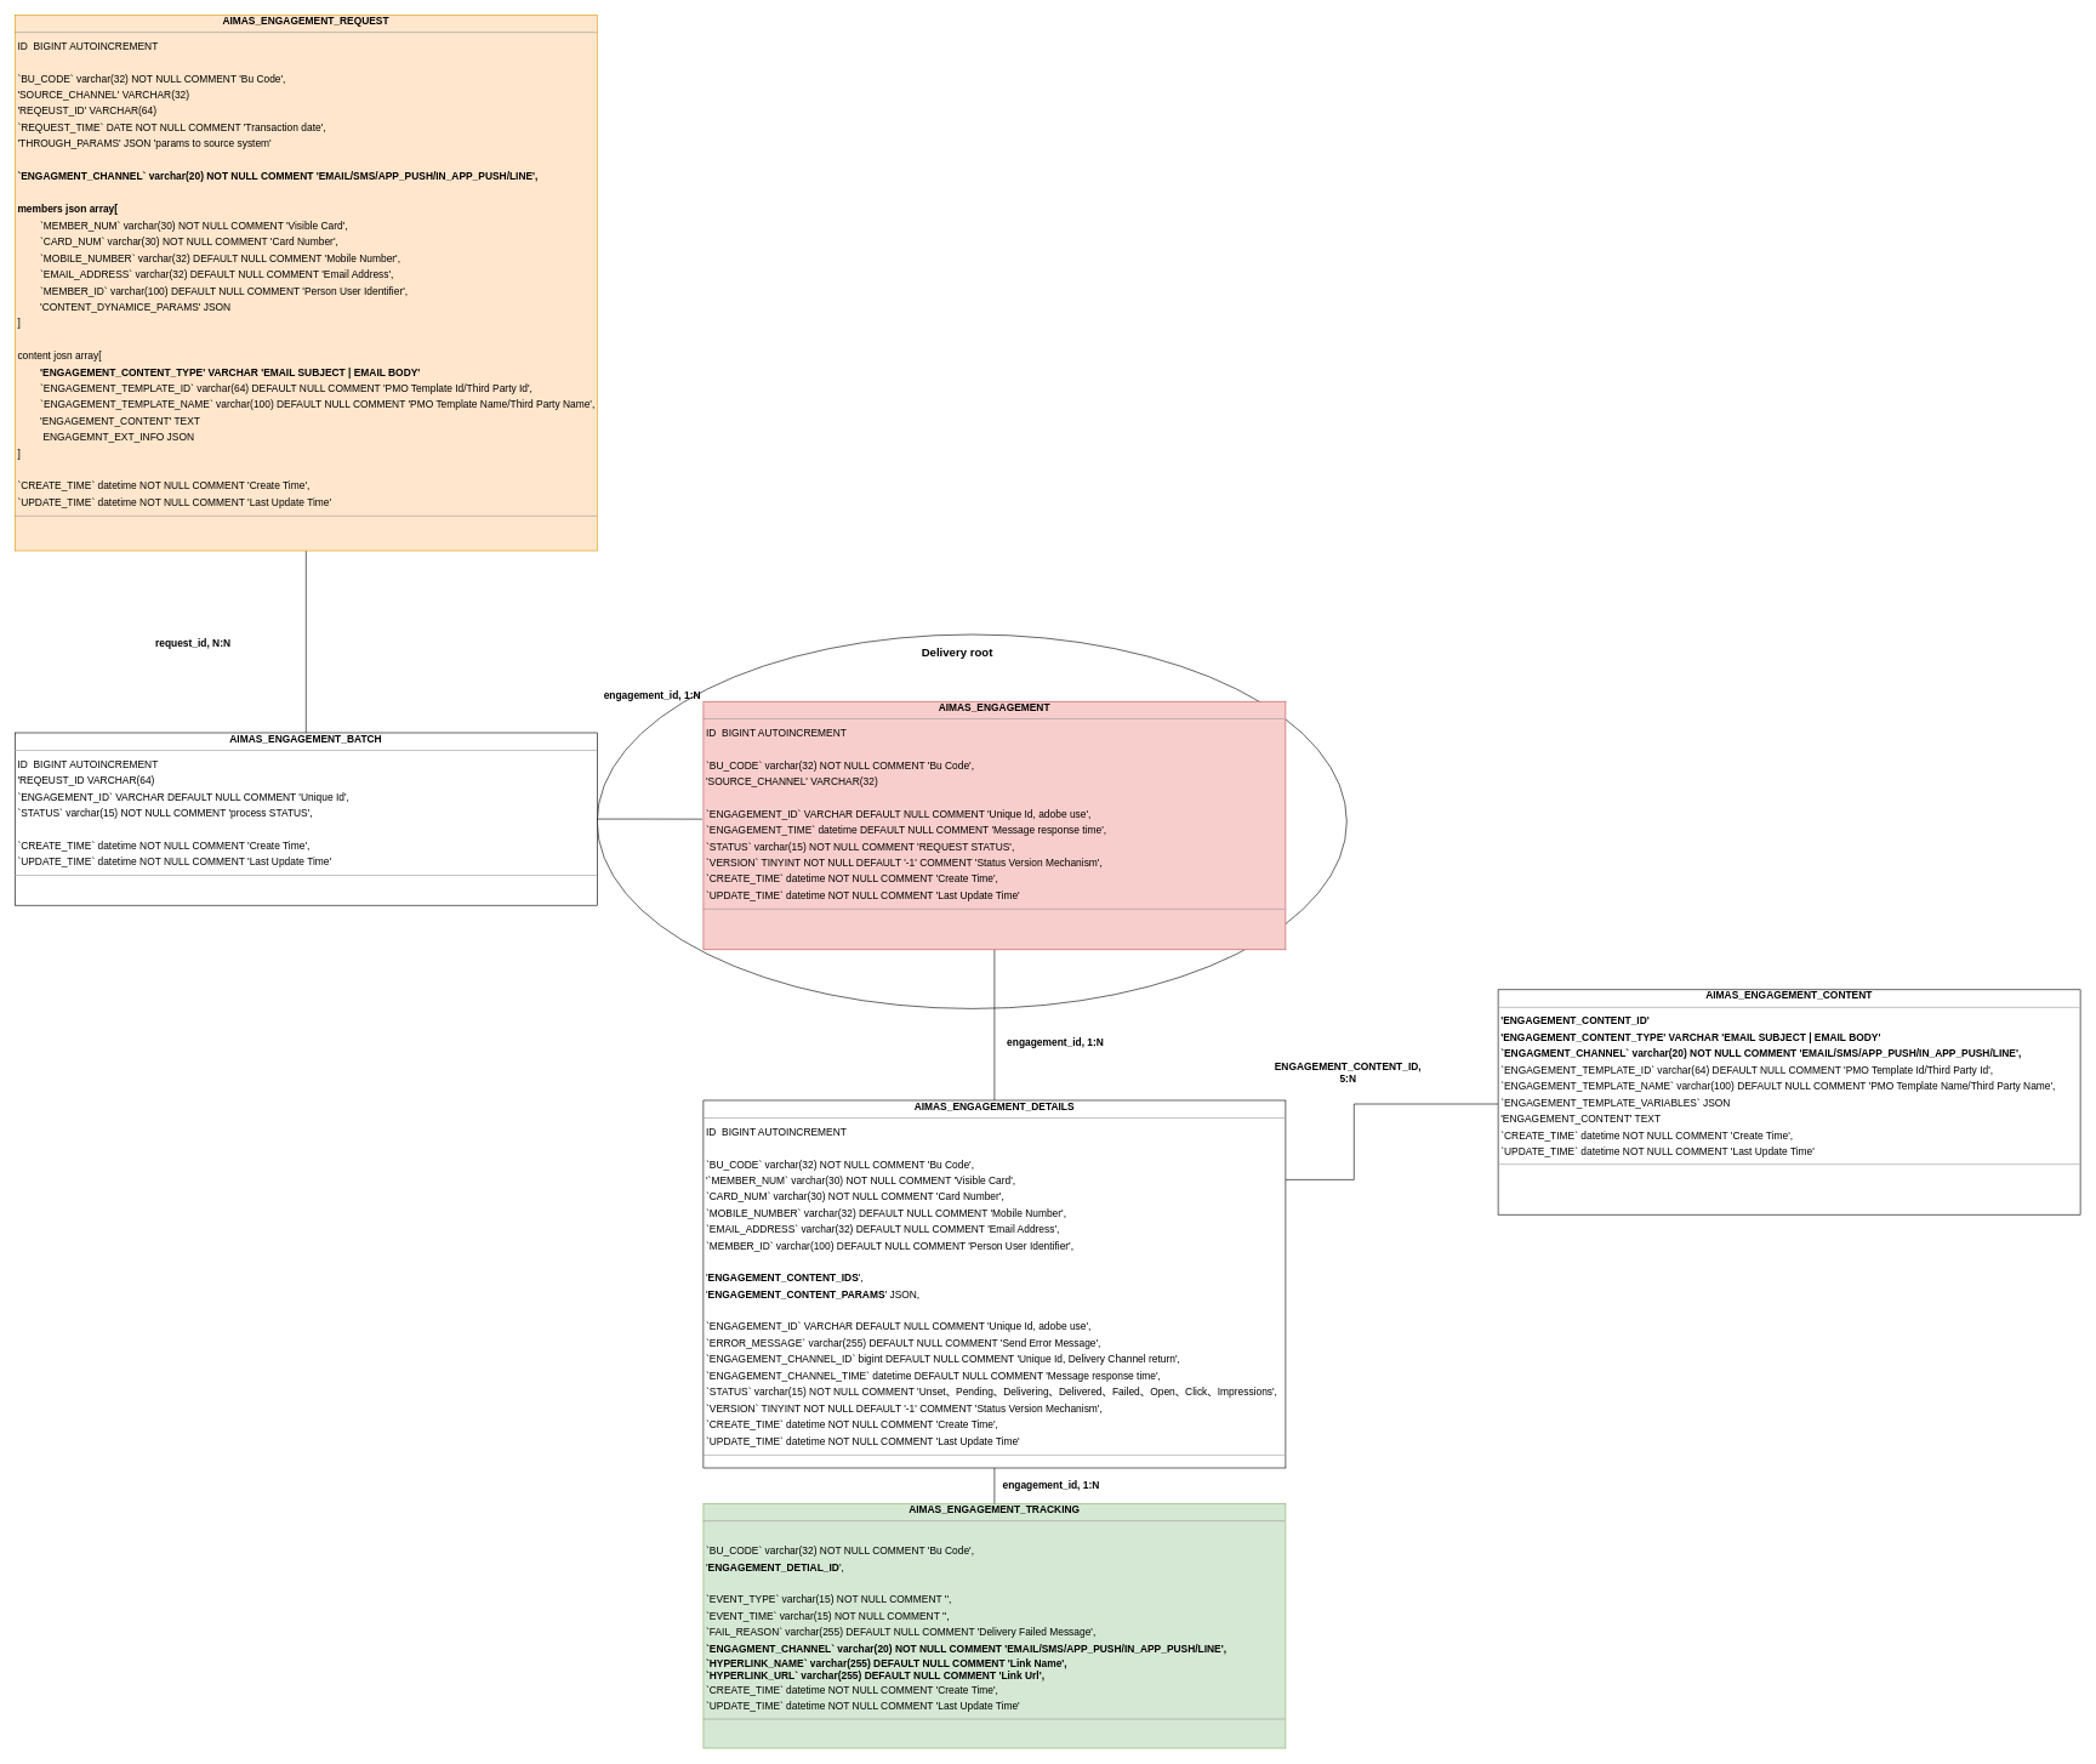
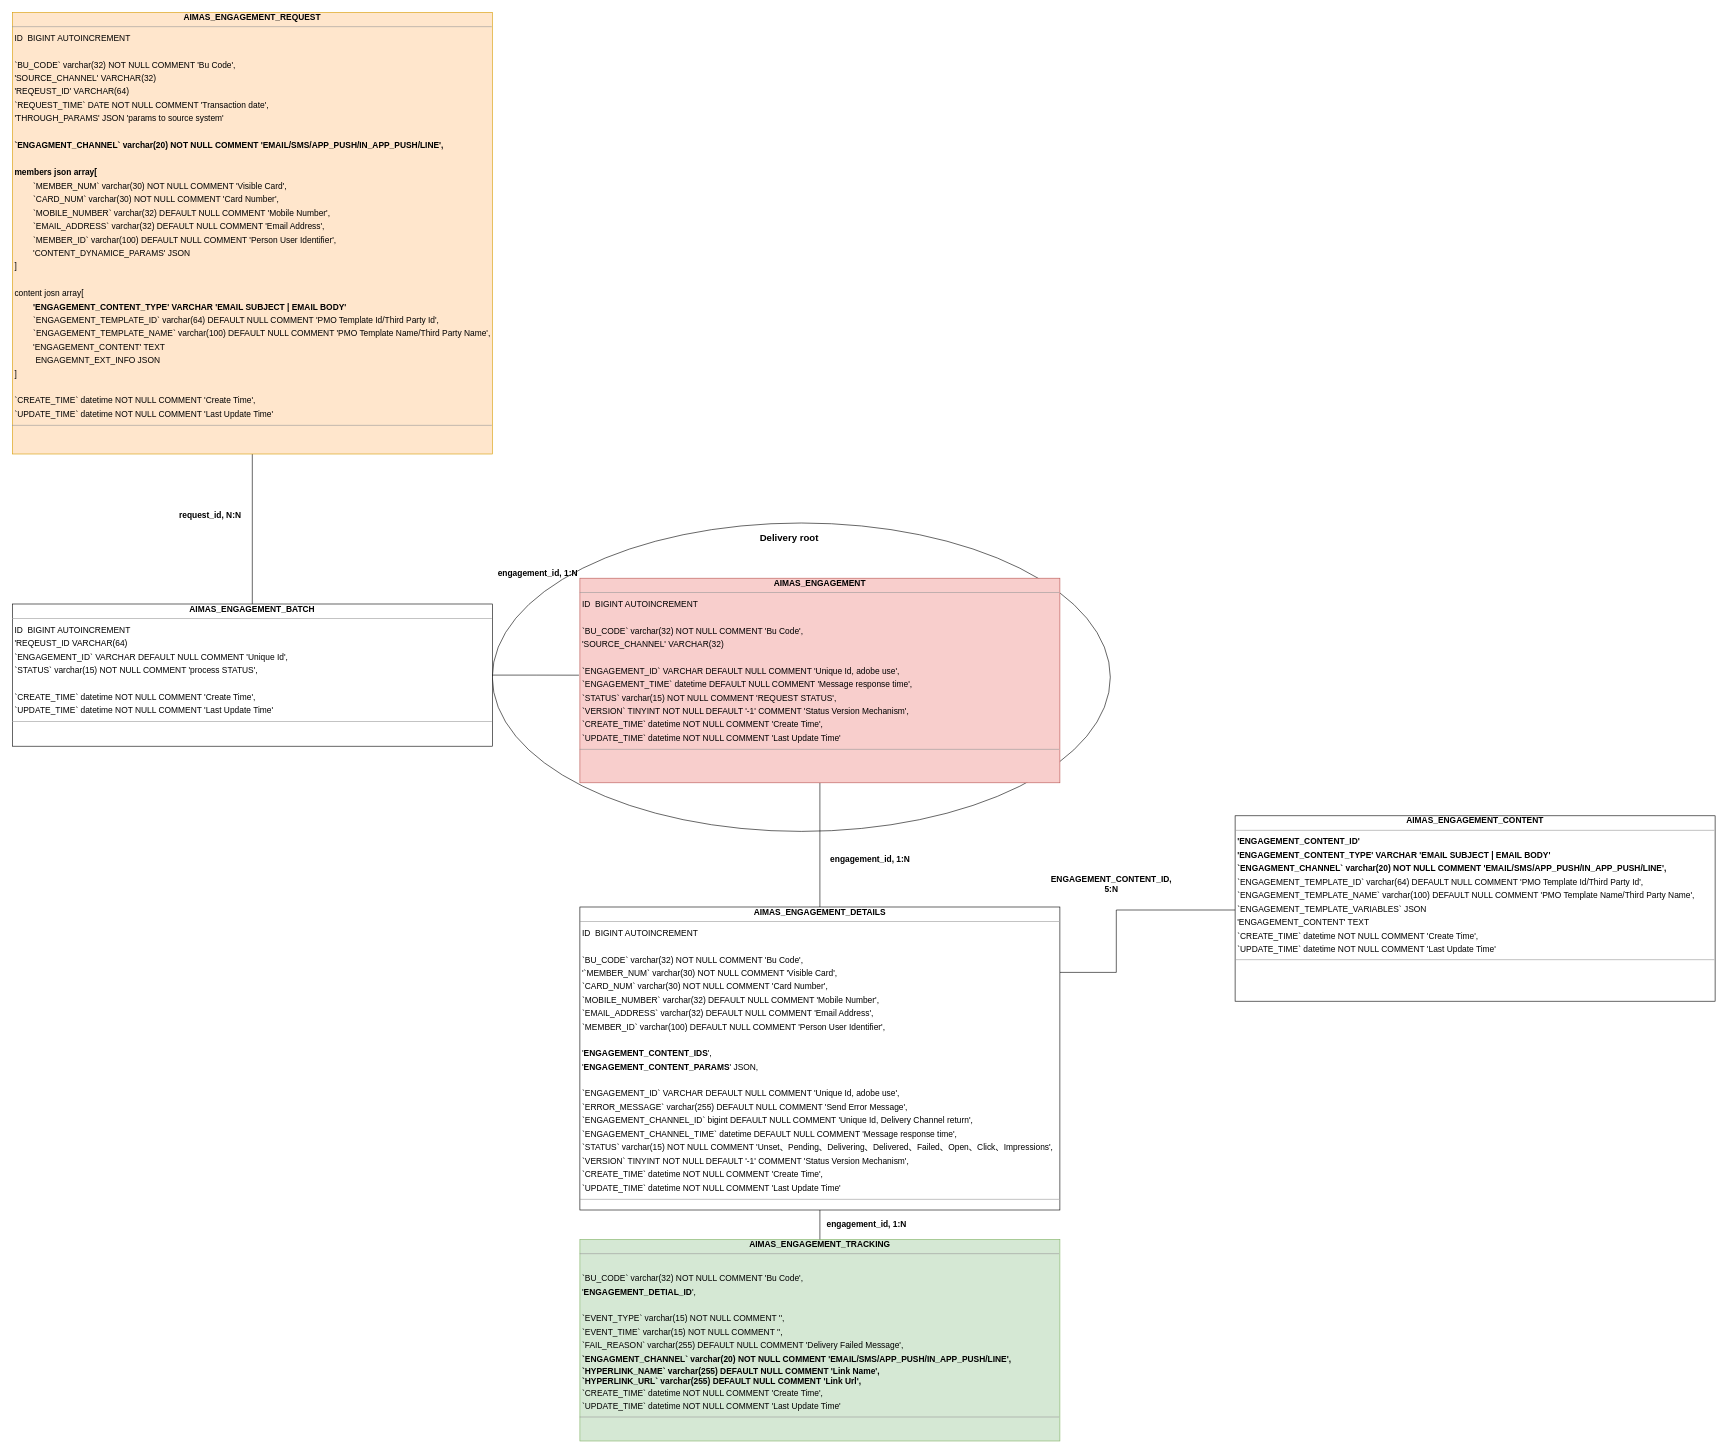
- <mxCell id="18" value="request_id, N:N" style="text;html=1;align=center;verticalAlign=middle;whiteSpace=wrap;rounded=0;fontSize=14;fontStyle=1" vertex="1" parent="1"><mxGeometry x="210" y="868" width="110" height="30" as="geometry" /></mxCell>
+ <mxCell id="18" value="request_id, N:N" style="text;html=1;align=center;verticalAlign=middle;whiteSpace=wrap;rounded=0;fontSize=14;fontStyle=1" vertex="1" parent="1"><mxGeometry x="295" y="843" width="110" height="30" as="geometry" /></mxCell>
